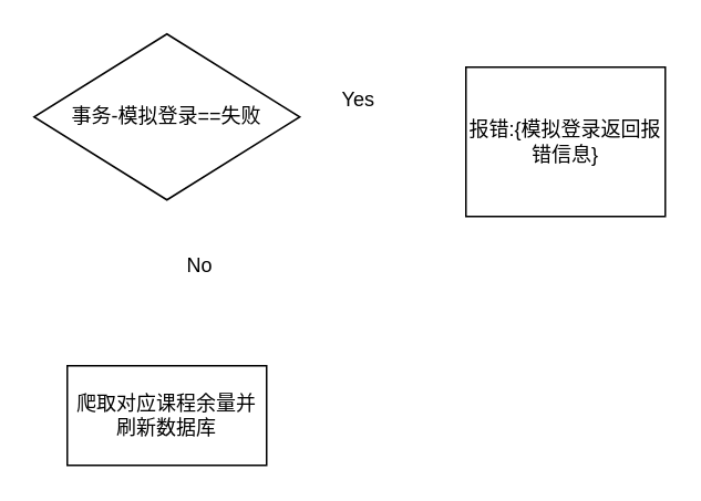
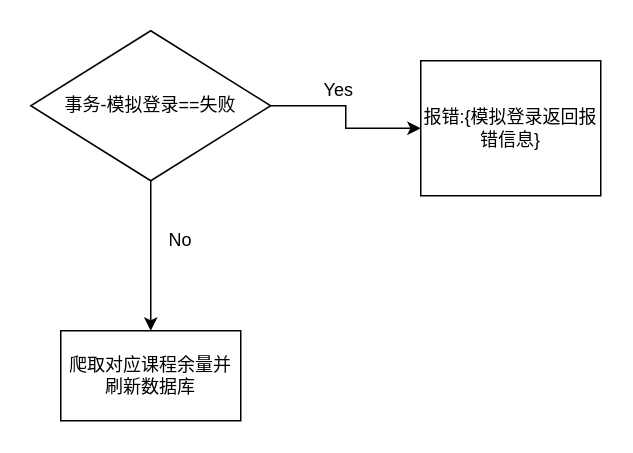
- <mxCell id="8" value="Yes" style="text;html=1;align=center;verticalAlign=middle;resizable=0;points=[];autosize=1;" vertex="1" parent="1"><mxGeometry x="200" y="50" width="30" height="20" as="geometry" /></mxCell>
+ <mxCell id="8" value="Yes" style="text;html=1;align=center;verticalAlign=middle;resizable=0;points=[];autosize=1;" vertex="1" parent="1"><mxGeometry x="210" y="50" width="30" height="20" as="geometry" /></mxCell>
+ <mxCell id="2" value="" style="edgeStyle=orthogonalEdgeStyle;rounded=0;orthogonalLoop=1;jettySize=auto;html=1;" edge="1" parent="1" source="4" target="5"><mxGeometry relative="1" as="geometry" /></mxCell>
+ <mxCell id="3" value="" style="edgeStyle=orthogonalEdgeStyle;rounded=0;orthogonalLoop=1;jettySize=auto;html=1;" edge="1" parent="1" source="4" target="6"><mxGeometry relative="1" as="geometry" /></mxCell>
